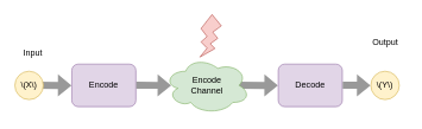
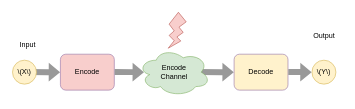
- <mxCell id="10" value="Encode" style="rounded=1;whiteSpace=wrap;html=1;fillColor=#e1d5e7;strokeColor=#9673a6;" vertex="1" parent="1"><mxGeometry x="100" y="90" width="90" height="60" as="geometry" /></mxCell>
+ <mxCell id="10" value="Encode" style="rounded=1;whiteSpace=wrap;html=1;fillColor=#f8cecc;strokeColor=#9673a6;" vertex="1" parent="1"><mxGeometry x="100" y="90" width="90" height="60" as="geometry" /></mxCell>
- <mxCell id="12" value="Decode" style="rounded=1;whiteSpace=wrap;html=1;fillColor=#e1d5e7;strokeColor=#9673a6;" vertex="1" parent="1"><mxGeometry x="390" y="90" width="90" height="60" as="geometry" /></mxCell>
+ <mxCell id="12" value="Decode" style="rounded=1;whiteSpace=wrap;html=1;fillColor=#fff2cc;strokeColor=#9673a6;" vertex="1" parent="1"><mxGeometry x="390" y="90" width="90" height="60" as="geometry" /></mxCell>
